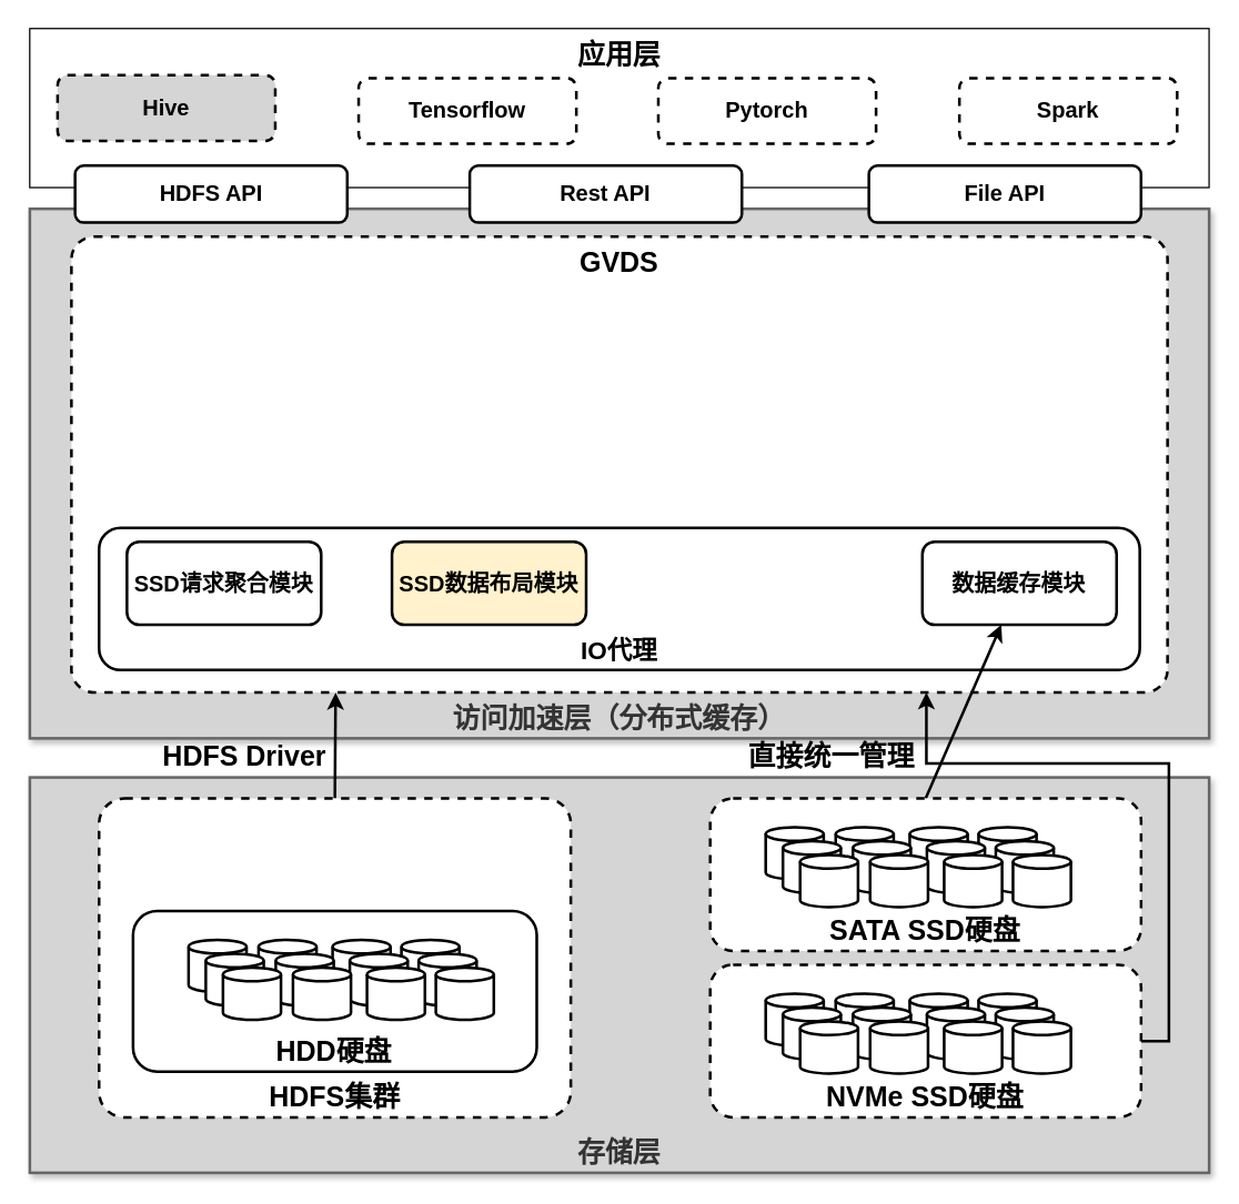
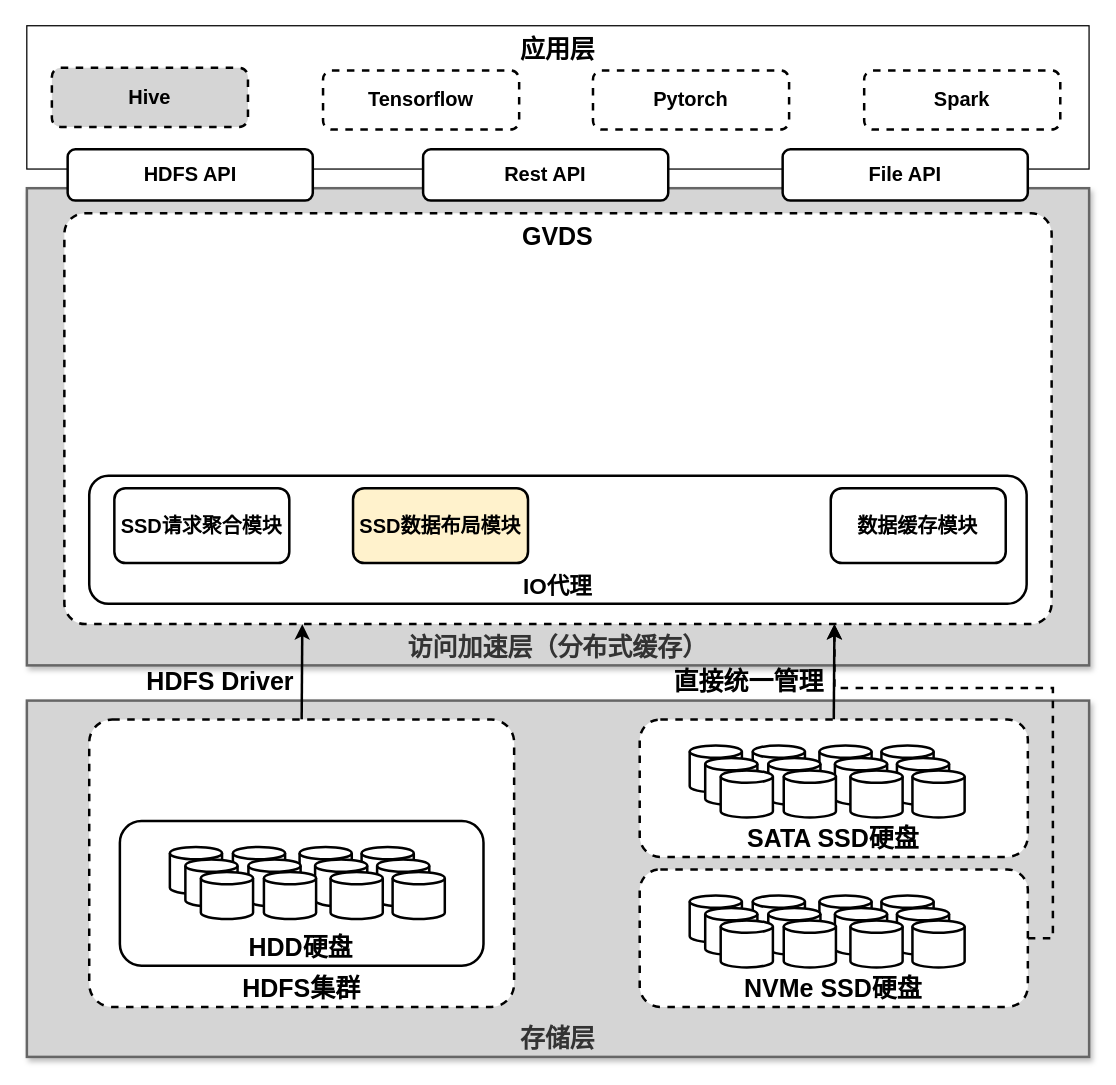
- <mxCell id="14" style="rounded=0;orthogonalLoop=1;jettySize=auto;html=1;exitX=0.5;exitY=0;exitDx=0;exitDy=0;strokeWidth=2;" edge="1" parent="1" source="15" target="63"><mxGeometry relative="1" as="geometry" /></mxCell>
+ <mxCell id="14" style="rounded=0;orthogonalLoop=1;jettySize=auto;html=1;exitX=0.5;exitY=0;exitDx=0;exitDy=0;entryX=0.78;entryY=1.001;entryDx=0;entryDy=0;entryPerimeter=0;strokeWidth=2;" edge="1" parent="1" source="15" target="10"><mxGeometry relative="1" as="geometry" /></mxCell>
- <mxCell id="29" style="edgeStyle=orthogonalEdgeStyle;rounded=0;orthogonalLoop=1;jettySize=auto;html=1;exitX=1;exitY=0.5;exitDx=0;exitDy=0;entryX=0.78;entryY=1;entryDx=0;entryDy=0;entryPerimeter=0;strokeWidth=2;" edge="1" parent="1" source="30" target="10"><mxGeometry relative="1" as="geometry"><Array as="points"><mxPoint x="842" y="750" /><mxPoint x="842" y="550" /><mxPoint x="667" y="550" /></Array></mxGeometry></mxCell>
+ <mxCell id="29" style="edgeStyle=orthogonalEdgeStyle;rounded=0;orthogonalLoop=1;jettySize=auto;html=1;exitX=1;exitY=0.5;exitDx=0;exitDy=0;entryX=0.78;entryY=1;entryDx=0;entryDy=0;entryPerimeter=0;strokeWidth=2;dashed=1;" edge="1" parent="1" source="30" target="10"><mxGeometry relative="1" as="geometry"><Array as="points"><mxPoint x="842" y="750" /><mxPoint x="842" y="550" /><mxPoint x="667" y="550" /></Array></mxGeometry></mxCell>
